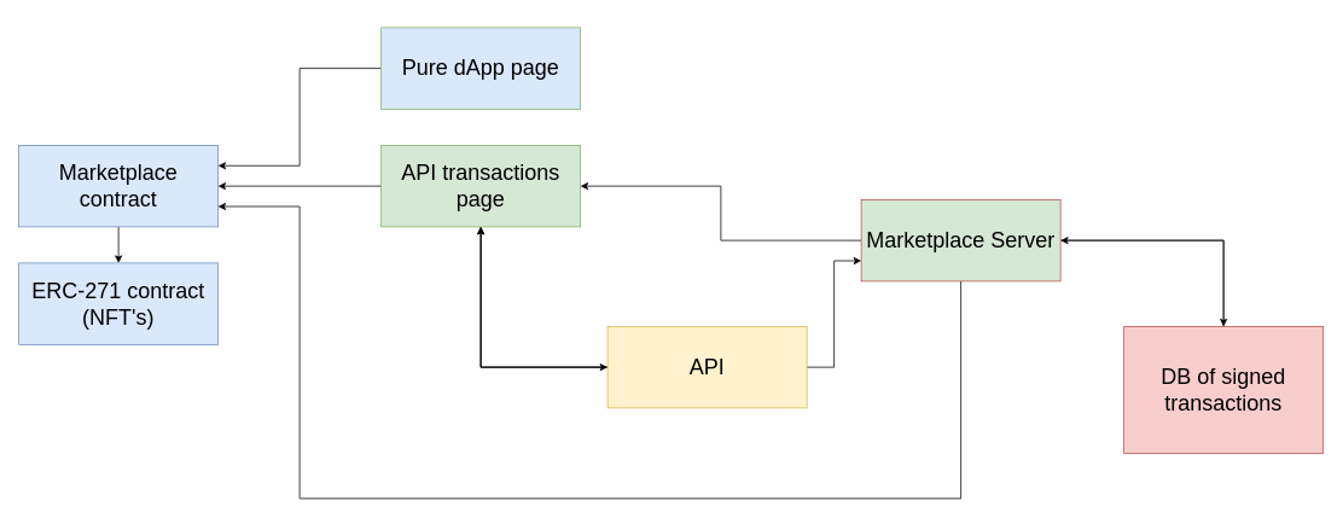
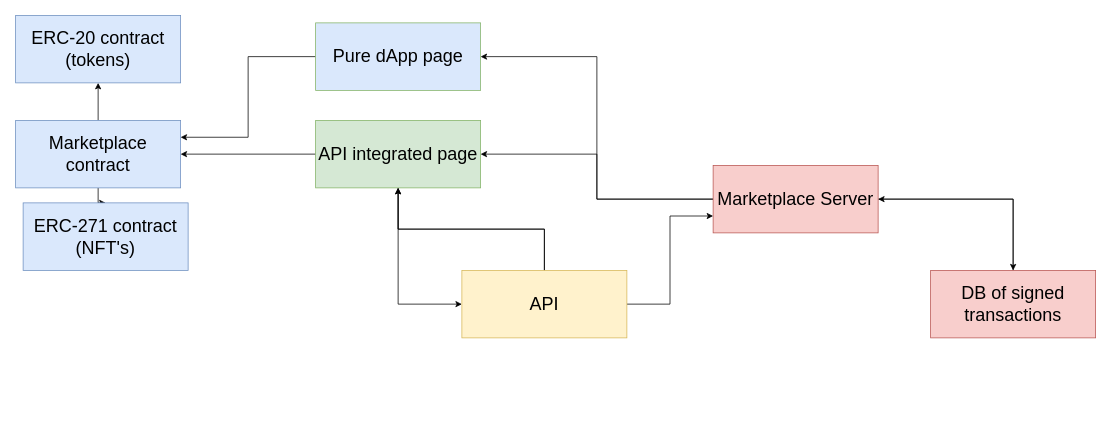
+ <mxCell id="6" value="&lt;font style=&quot;font-size: 24px;&quot;&gt;ERC-20 contract (tokens)&lt;br&gt;&lt;/font&gt;" style="rounded=0;whiteSpace=wrap;html=1;fillColor=#dae8fc;strokeColor=#6c8ebf;" vertex="1" parent="1"><mxGeometry x="20" y="20" width="220" height="90" as="geometry" /></mxCell>
+ <mxCell id="15" style="edgeStyle=orthogonalEdgeStyle;rounded=0;orthogonalLoop=1;jettySize=auto;html=1;entryX=1;entryY=0.5;entryDx=0;entryDy=0;" edge="1" parent="1" source="16" target="8"><mxGeometry relative="1" as="geometry" /></mxCell>
+ <mxCell id="2" style="edgeStyle=orthogonalEdgeStyle;rounded=0;orthogonalLoop=1;jettySize=auto;html=1;fontSize=24;" edge="1" parent="1" source="4" target="6"><mxGeometry relative="1" as="geometry" /></mxCell>
- <mxCell id="11" value="&lt;span style=&quot;font-size: 24px;&quot;&gt;API transactions page&lt;/span&gt;" style="rounded=0;whiteSpace=wrap;html=1;fillColor=#d5e8d4;strokeColor=#82b366;" vertex="1" parent="1"><mxGeometry x="420" y="160" width="220" height="90" as="geometry" /></mxCell>
+ <mxCell id="11" value="&lt;span style=&quot;font-size: 24px;&quot;&gt;API integrated page&lt;/span&gt;" style="rounded=0;whiteSpace=wrap;html=1;fillColor=#d5e8d4;strokeColor=#82b366;" vertex="1" parent="1"><mxGeometry x="420" y="160" width="220" height="90" as="geometry" /></mxCell>
- <mxCell id="16" value="&lt;font style=&quot;font-size: 24px;&quot;&gt;Marketplace Server&lt;br&gt;&lt;/font&gt;" style="rounded=0;whiteSpace=wrap;html=1;fillColor=#d5e8d4;strokeColor=#b85450;" vertex="1" parent="1"><mxGeometry x="950" y="220" width="220" height="90" as="geometry" /></mxCell>
+ <mxCell id="16" value="&lt;font style=&quot;font-size: 24px;&quot;&gt;Marketplace Server&lt;br&gt;&lt;/font&gt;" style="rounded=0;whiteSpace=wrap;html=1;fillColor=#f8cecc;strokeColor=#b85450;" vertex="1" parent="1"><mxGeometry x="950" y="220" width="220" height="90" as="geometry" /></mxCell>
- <mxCell id="5" value="&lt;font style=&quot;font-size: 24px;&quot;&gt;ERC-271 contract (NFT's)&lt;br&gt;&lt;/font&gt;" style="rounded=0;whiteSpace=wrap;html=1;fillColor=#dae8fc;strokeColor=#6c8ebf;" vertex="1" parent="1"><mxGeometry x="20" y="290" width="220" height="90" as="geometry" /></mxCell>
+ <mxCell id="5" value="&lt;font style=&quot;font-size: 24px;&quot;&gt;ERC-271 contract (NFT's)&lt;br&gt;&lt;/font&gt;" style="rounded=0;whiteSpace=wrap;html=1;fillColor=#dae8fc;strokeColor=#6c8ebf;" vertex="1" parent="1"><mxGeometry x="30" y="270" width="220" height="90" as="geometry" /></mxCell>
- <mxCell id="22" value="&lt;font style=&quot;font-size: 24px;&quot;&gt;API&lt;/font&gt;" style="rounded=0;whiteSpace=wrap;html=1;fillColor=#fff2cc;strokeColor=#d6b656;" vertex="1" parent="1"><mxGeometry x="670" y="360" width="220" height="90" as="geometry" /></mxCell>
+ <mxCell id="22" value="&lt;font style=&quot;font-size: 24px;&quot;&gt;API&lt;/font&gt;" style="rounded=0;whiteSpace=wrap;html=1;fillColor=#fff2cc;strokeColor=#d6b656;" vertex="1" parent="1"><mxGeometry x="615" y="360" width="220" height="90" as="geometry" /></mxCell>
- <mxCell id="18" value="&lt;font style=&quot;font-size: 24px;&quot;&gt;DB of signed transactions&lt;br&gt;&lt;/font&gt;" style="rounded=0;whiteSpace=wrap;html=1;fillColor=#f8cecc;strokeColor=#b85450;" vertex="1" parent="1"><mxGeometry x="1240" y="360" width="220" height="140" as="geometry" /></mxCell>
+ <mxCell id="18" value="&lt;font style=&quot;font-size: 24px;&quot;&gt;DB of signed transactions&lt;br&gt;&lt;/font&gt;" style="rounded=0;whiteSpace=wrap;html=1;fillColor=#f8cecc;strokeColor=#b85450;" vertex="1" parent="1"><mxGeometry x="1240" y="360" width="220" height="90" as="geometry" /></mxCell>
- <mxCell id="13" style="edgeStyle=orthogonalEdgeStyle;rounded=0;orthogonalLoop=1;jettySize=auto;html=1;entryX=1;entryY=0.75;entryDx=0;entryDy=0;fontSize=24;" edge="1" parent="1" source="16" target="4"><mxGeometry relative="1" as="geometry"><Array as="points"><mxPoint x="1060" y="550" /><mxPoint x="330" y="550" /><mxPoint x="330" y="227" /></Array></mxGeometry></mxCell>
